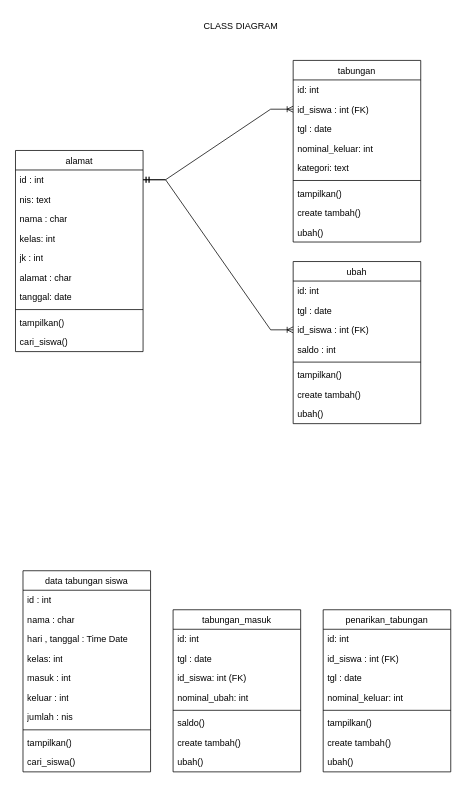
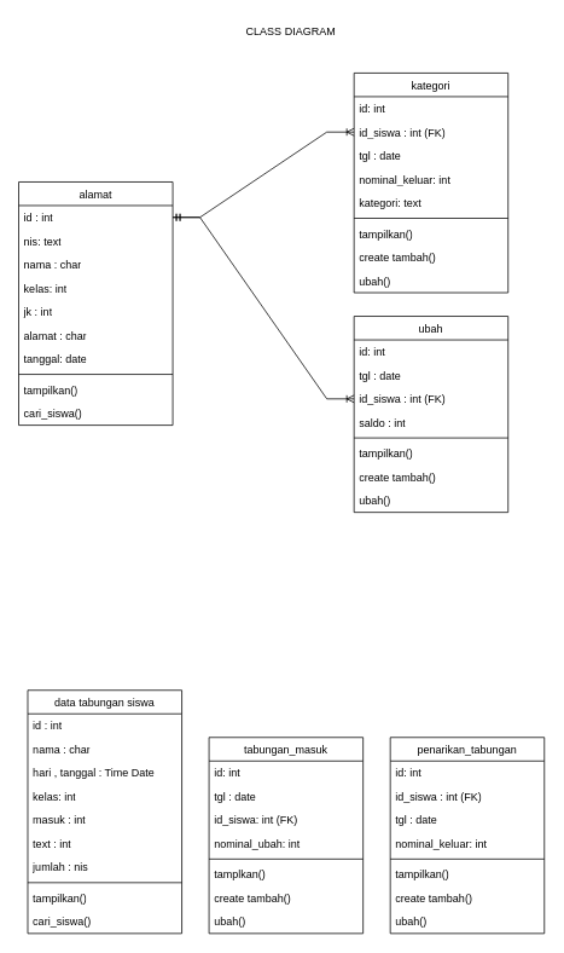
- <mxCell id="44" value="&lt;span style=&quot;font-weight: 400;&quot;&gt;tabungan&lt;/span&gt;" style="swimlane;fontStyle=1;align=center;verticalAlign=top;childLayout=stackLayout;horizontal=1;startSize=26;horizontalStack=0;resizeParent=1;resizeParentMax=0;resizeLast=0;collapsible=1;marginBottom=0;whiteSpace=wrap;html=1;" parent="1" vertex="1"><mxGeometry x="390" y="80" width="170" height="242" as="geometry" /></mxCell>
+ <mxCell id="44" value="&lt;span style=&quot;font-weight: 400;&quot;&gt;kategori&lt;/span&gt;" style="swimlane;fontStyle=1;align=center;verticalAlign=top;childLayout=stackLayout;horizontal=1;startSize=26;horizontalStack=0;resizeParent=1;resizeParentMax=0;resizeLast=0;collapsible=1;marginBottom=0;whiteSpace=wrap;html=1;" parent="1" vertex="1"><mxGeometry x="390" y="80" width="170" height="242" as="geometry" /></mxCell>
- <mxCell id="39" value="keluar : int" style="text;strokeColor=none;fillColor=none;align=left;verticalAlign=top;spacingLeft=4;spacingRight=4;overflow=hidden;rotatable=0;points=[[0,0.5],[1,0.5]];portConstraint=eastwest;whiteSpace=wrap;html=1;" parent="33" vertex="1"><mxGeometry y="156" width="170" height="26" as="geometry" /></mxCell>
+ <mxCell id="39" value="text : int" style="text;strokeColor=none;fillColor=none;align=left;verticalAlign=top;spacingLeft=4;spacingRight=4;overflow=hidden;rotatable=0;points=[[0,0.5],[1,0.5]];portConstraint=eastwest;whiteSpace=wrap;html=1;" parent="33" vertex="1"><mxGeometry y="156" width="170" height="26" as="geometry" /></mxCell>
- <mxCell id="28" value="saldo()" style="text;strokeColor=none;fillColor=none;align=left;verticalAlign=top;spacingLeft=4;spacingRight=4;overflow=hidden;rotatable=0;points=[[0,0.5],[1,0.5]];portConstraint=eastwest;whiteSpace=wrap;html=1;" parent="22" vertex="1"><mxGeometry y="138" width="170" height="26" as="geometry" /></mxCell>
+ <mxCell id="28" value="tamplkan()" style="text;strokeColor=none;fillColor=none;align=left;verticalAlign=top;spacingLeft=4;spacingRight=4;overflow=hidden;rotatable=0;points=[[0,0.5],[1,0.5]];portConstraint=eastwest;whiteSpace=wrap;html=1;" parent="22" vertex="1"><mxGeometry y="138" width="170" height="26" as="geometry" /></mxCell>
